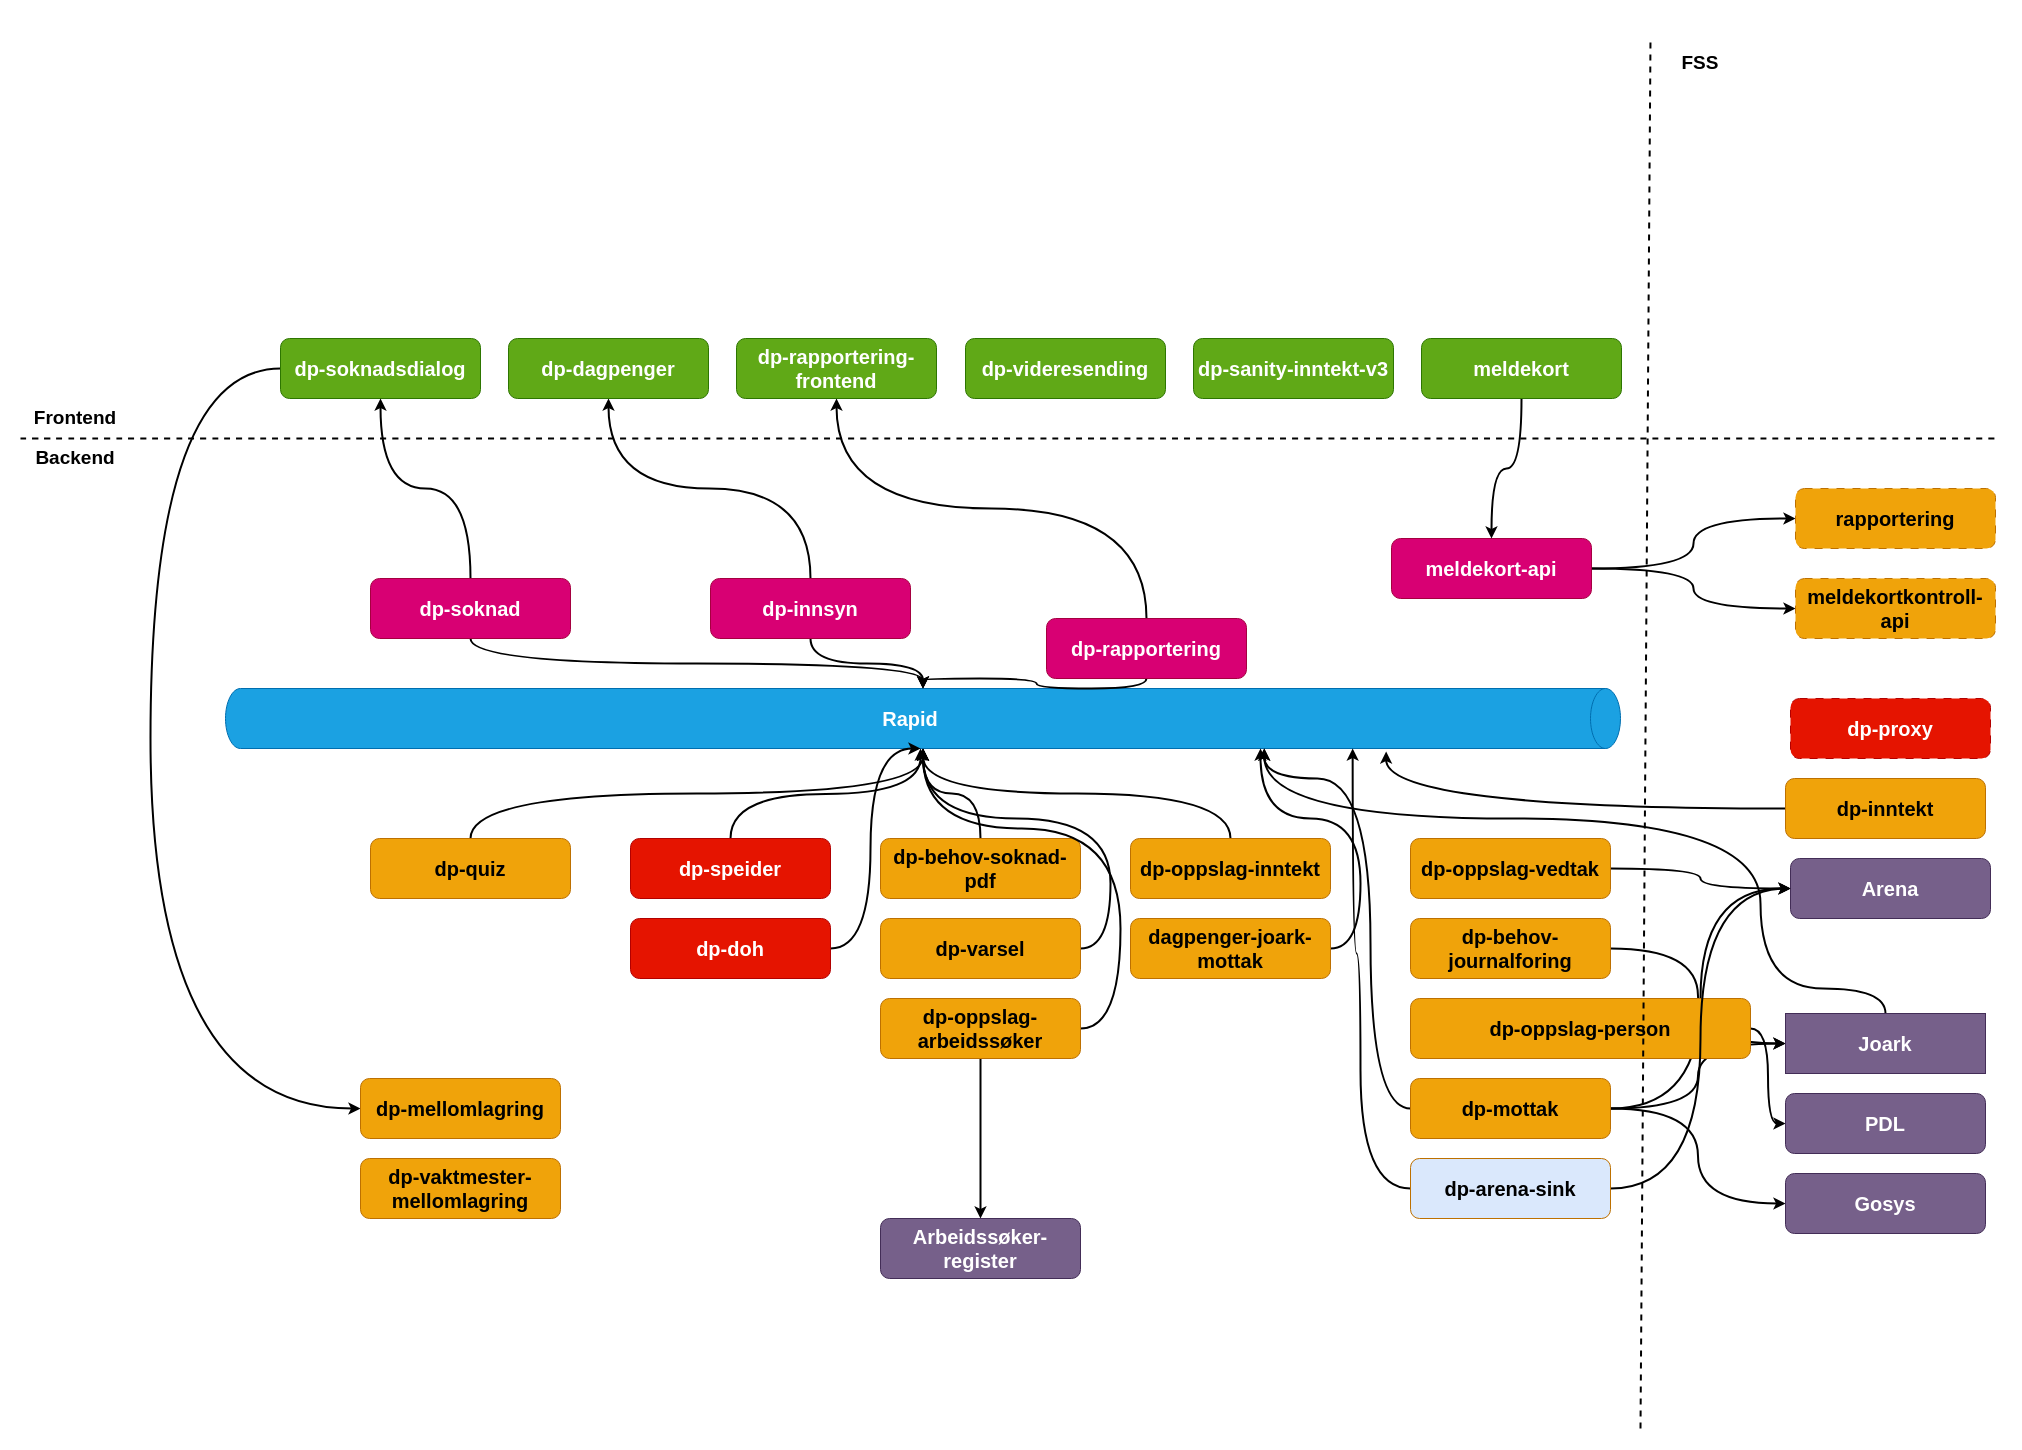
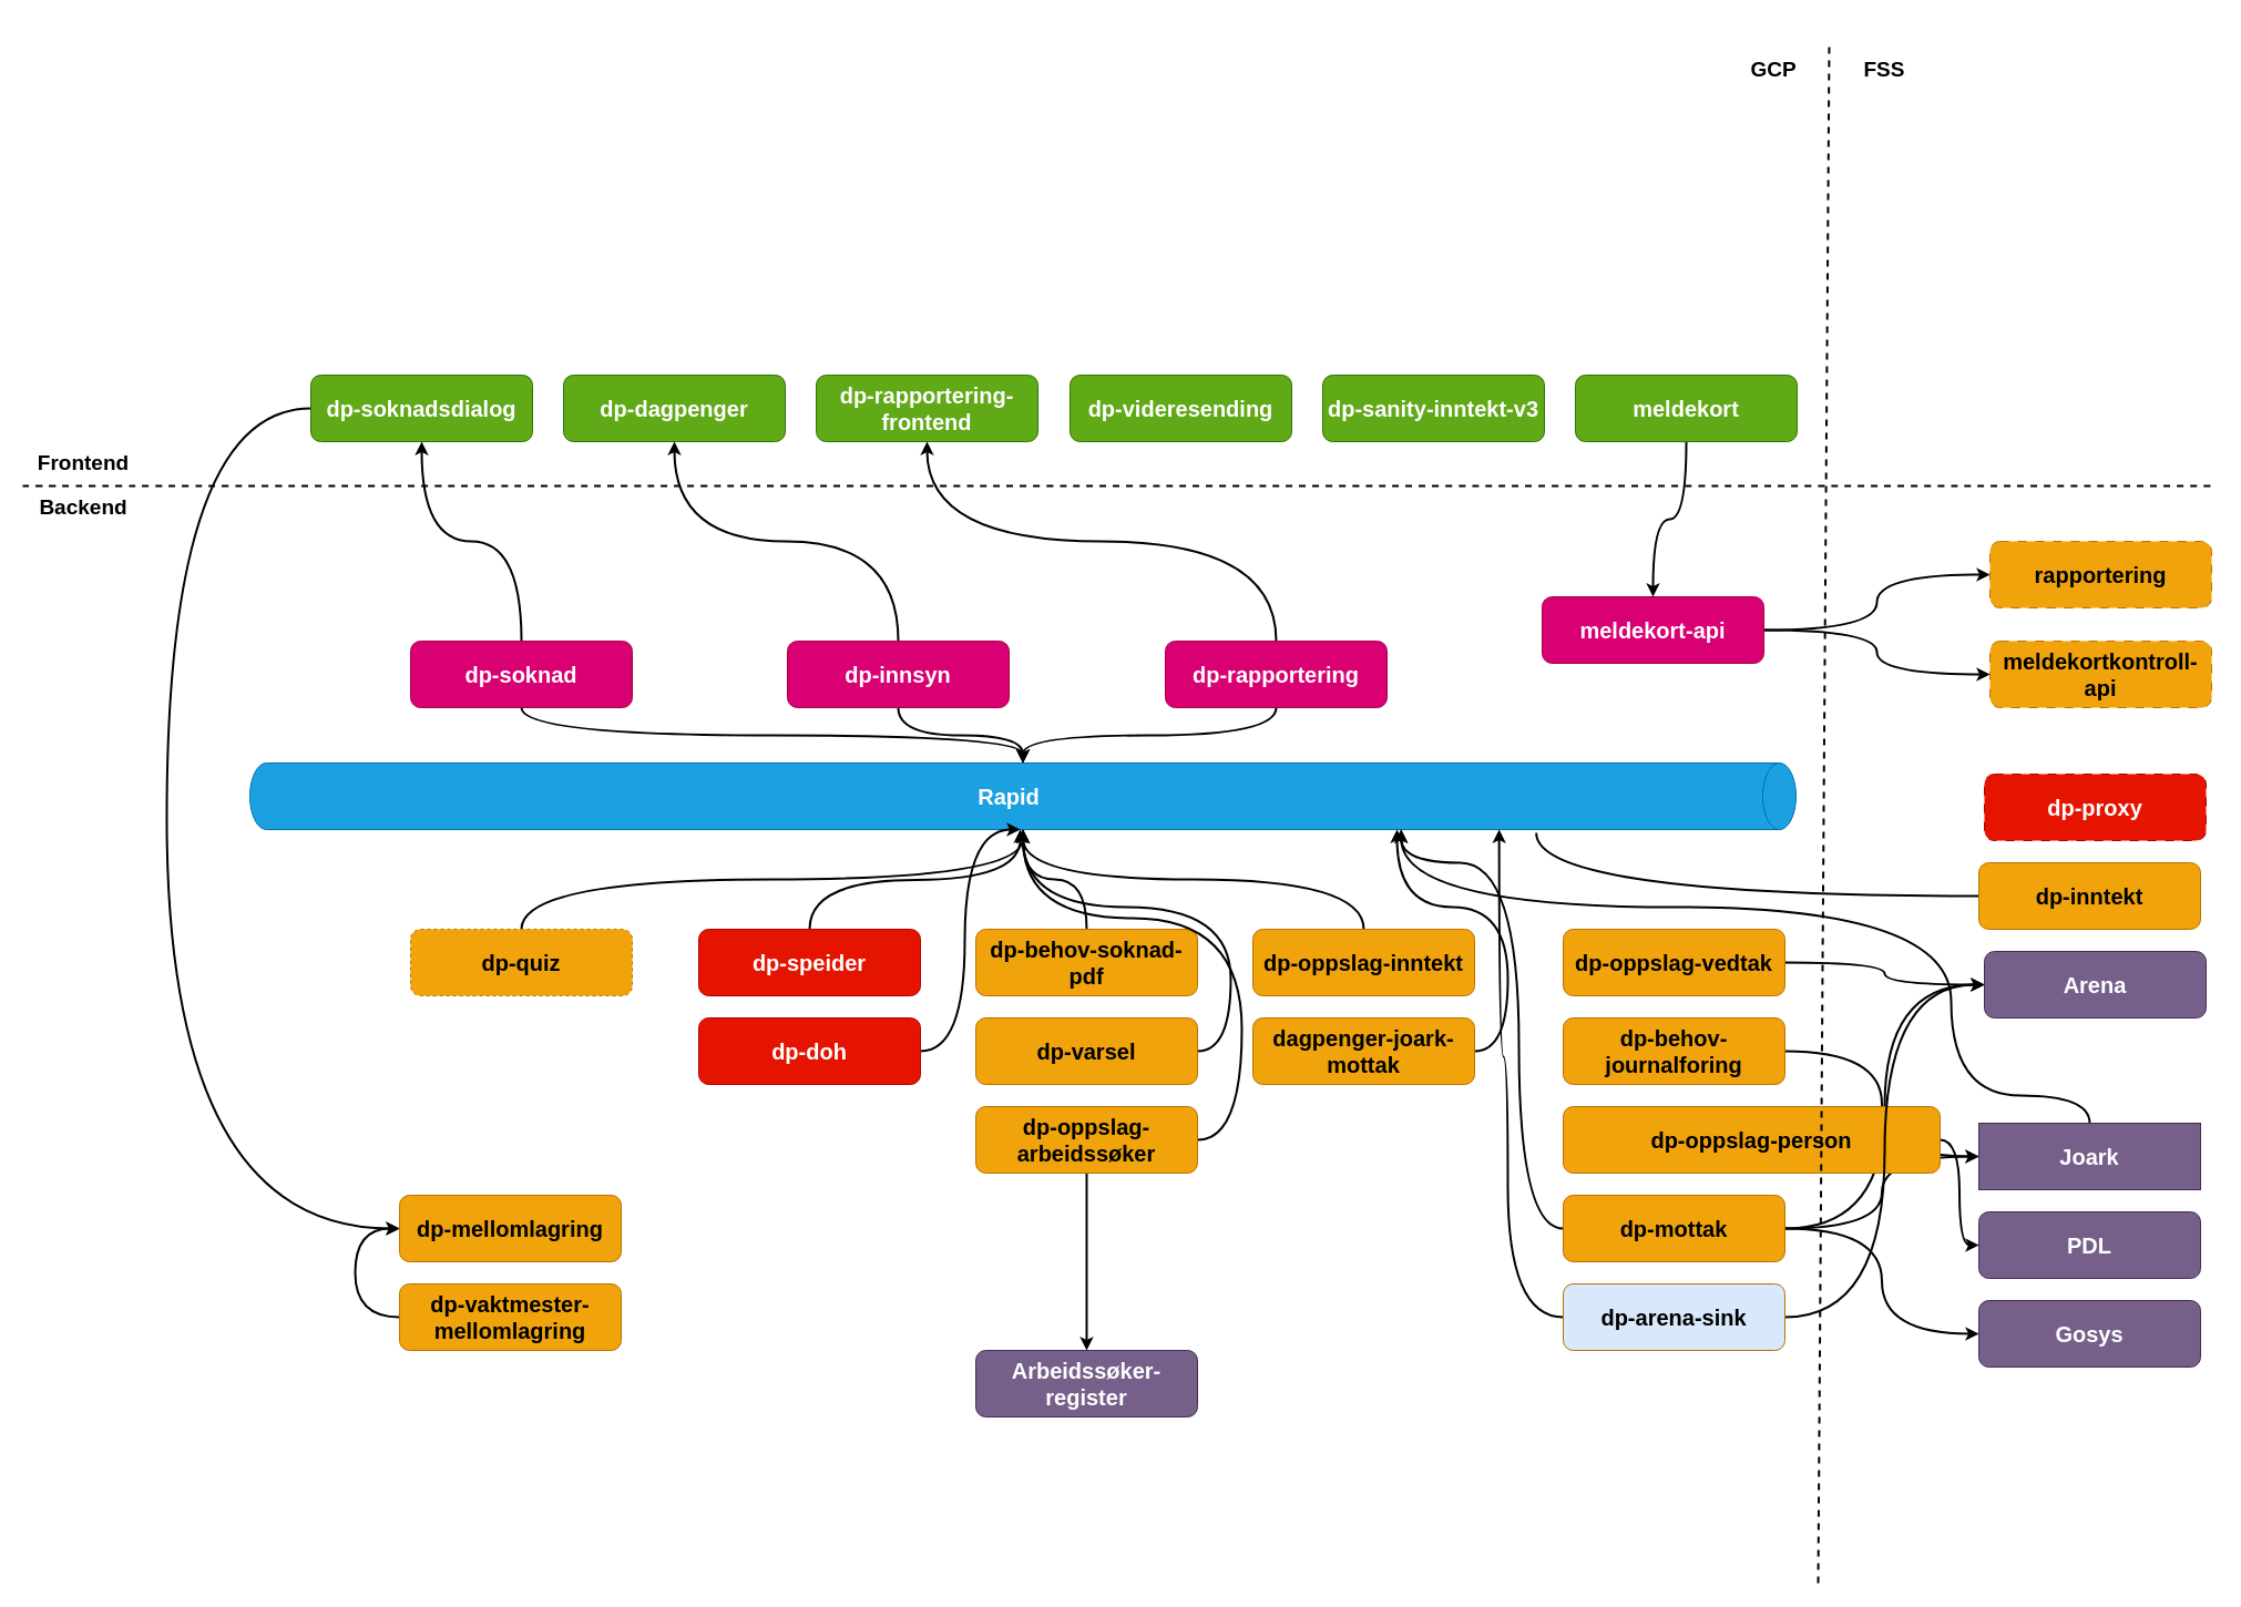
+ <mxCell id="69" value="GCP" style="text;html=1;strokeColor=none;fillColor=none;align=center;verticalAlign=middle;whiteSpace=wrap;rounded=0;fontSize=19;fontStyle=1" parent="1" vertex="1"><mxGeometry x="1570" y="43" width="60" height="40" as="geometry" /></mxCell>
- <mxCell id="44" value="dp-rapportering" style="whiteSpace=wrap;html=1;fontSize=20;rounded=1;fillColor=#d80073;fontColor=#ffffff;strokeColor=#A50040;fontStyle=1" parent="1" vertex="1"><mxGeometry x="1046" y="618" width="200" height="60" as="geometry" /></mxCell>
+ <mxCell id="44" value="dp-rapportering" style="whiteSpace=wrap;html=1;fontSize=20;rounded=1;fillColor=#d80073;fontColor=#ffffff;strokeColor=#A50040;fontStyle=1" parent="1" vertex="1"><mxGeometry x="1051" y="578" width="200" height="60" as="geometry" /></mxCell>
- <mxCell id="34" style="edgeStyle=orthogonalEdgeStyle;curved=1;html=1;entryX=1.05;entryY=0.168;entryDx=0;entryDy=0;entryPerimeter=0;strokeWidth=2;exitX=0;exitY=0.5;exitDx=0;exitDy=0;" edge="1" parent="1" source="35" target="15"><mxGeometry relative="1" as="geometry"><Array as="points"><mxPoint x="1386" y="808" /></Array></mxGeometry></mxCell>
+ <mxCell id="34" style="edgeStyle=orthogonalEdgeStyle;curved=1;html=1;entryX=1.05;entryY=0.168;entryDx=0;entryDy=0;entryPerimeter=0;strokeWidth=2;exitX=0;exitY=0.5;exitDx=0;exitDy=0;endArrow=none;" edge="1" parent="1" source="35" target="15"><mxGeometry relative="1" as="geometry"><Array as="points"><mxPoint x="1386" y="808" /></Array></mxGeometry></mxCell>
- <mxCell id="8" value="dp-quiz" style="whiteSpace=wrap;html=1;rounded=1;fillColor=#f0a30a;fontColor=#000000;strokeColor=#BD7000;fontSize=20;fontStyle=1" parent="1" vertex="1"><mxGeometry x="370" y="838" width="200" height="60" as="geometry" /></mxCell>
+ <mxCell id="8" value="dp-quiz" style="whiteSpace=wrap;html=1;rounded=1;fillColor=#f0a30a;fontColor=#000000;strokeColor=#BD7000;fontSize=20;fontStyle=1;dashed=1;" parent="1" vertex="1"><mxGeometry x="370" y="838" width="200" height="60" as="geometry" /></mxCell>
- <mxCell id="65" style="edgeStyle=orthogonalEdgeStyle;curved=1;html=1;entryX=0;entryY=0.5;entryDx=0;entryDy=0;strokeWidth=2;endArrow=open;" edge="1" parent="1" source="66" target="21"><mxGeometry relative="1" as="geometry" /></mxCell>
+ <mxCell id="65" style="edgeStyle=orthogonalEdgeStyle;curved=1;html=1;entryX=0;entryY=0.5;entryDx=0;entryDy=0;strokeWidth=2;" edge="1" parent="1" source="66" target="21"><mxGeometry relative="1" as="geometry" /></mxCell>
+ <mxCell id="58" style="edgeStyle=orthogonalEdgeStyle;curved=1;html=1;entryX=0;entryY=0.5;entryDx=0;entryDy=0;strokeWidth=2;fontSize=20;exitX=0;exitY=0.5;exitDx=0;exitDy=0;" parent="1" source="59" target="14" edge="1"><mxGeometry relative="1" as="geometry"><Array as="points"><mxPoint x="320" y="1188" /><mxPoint x="320" y="1108" /></Array></mxGeometry></mxCell>
